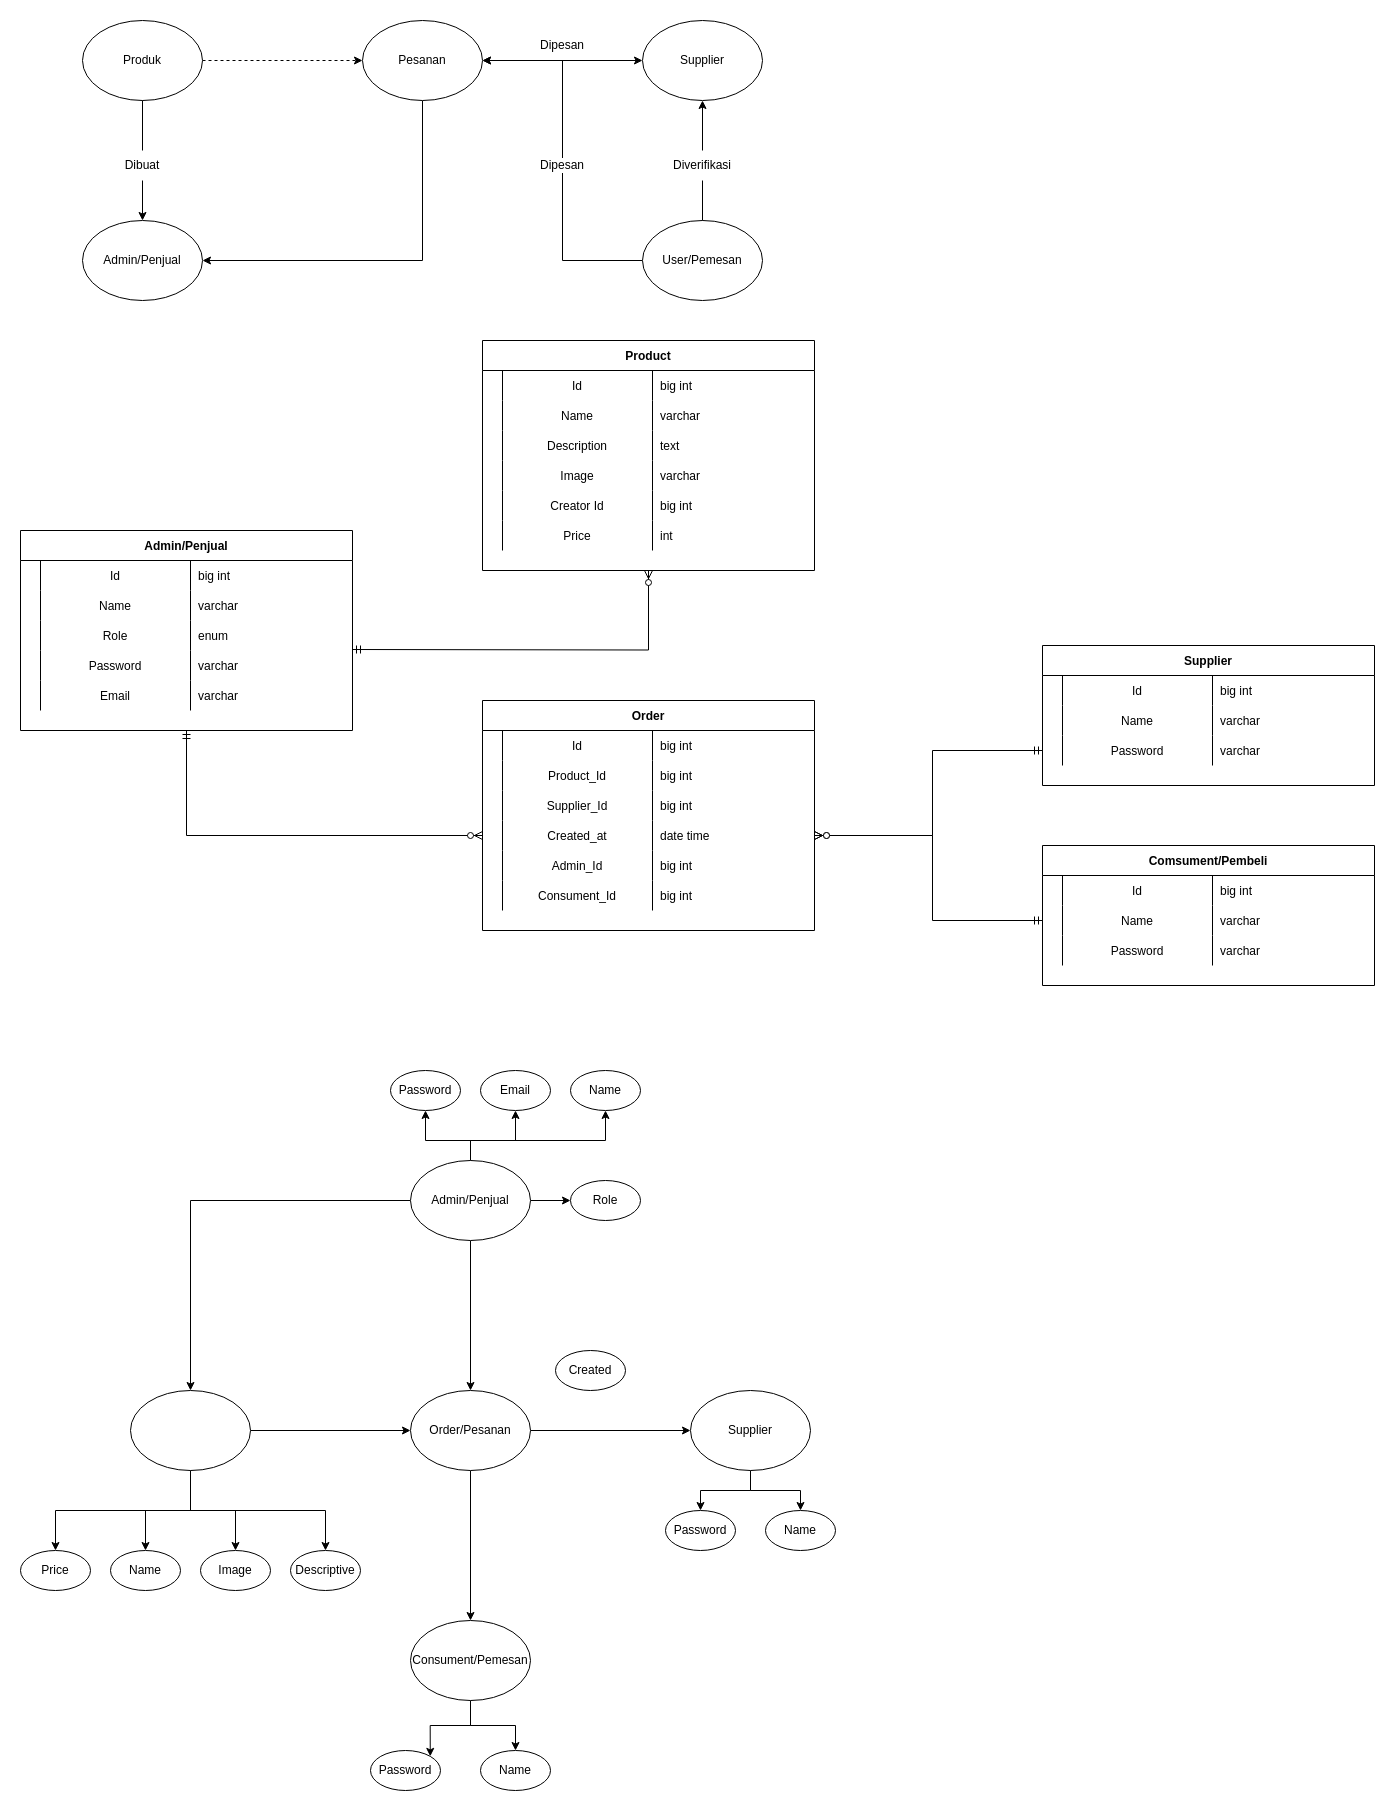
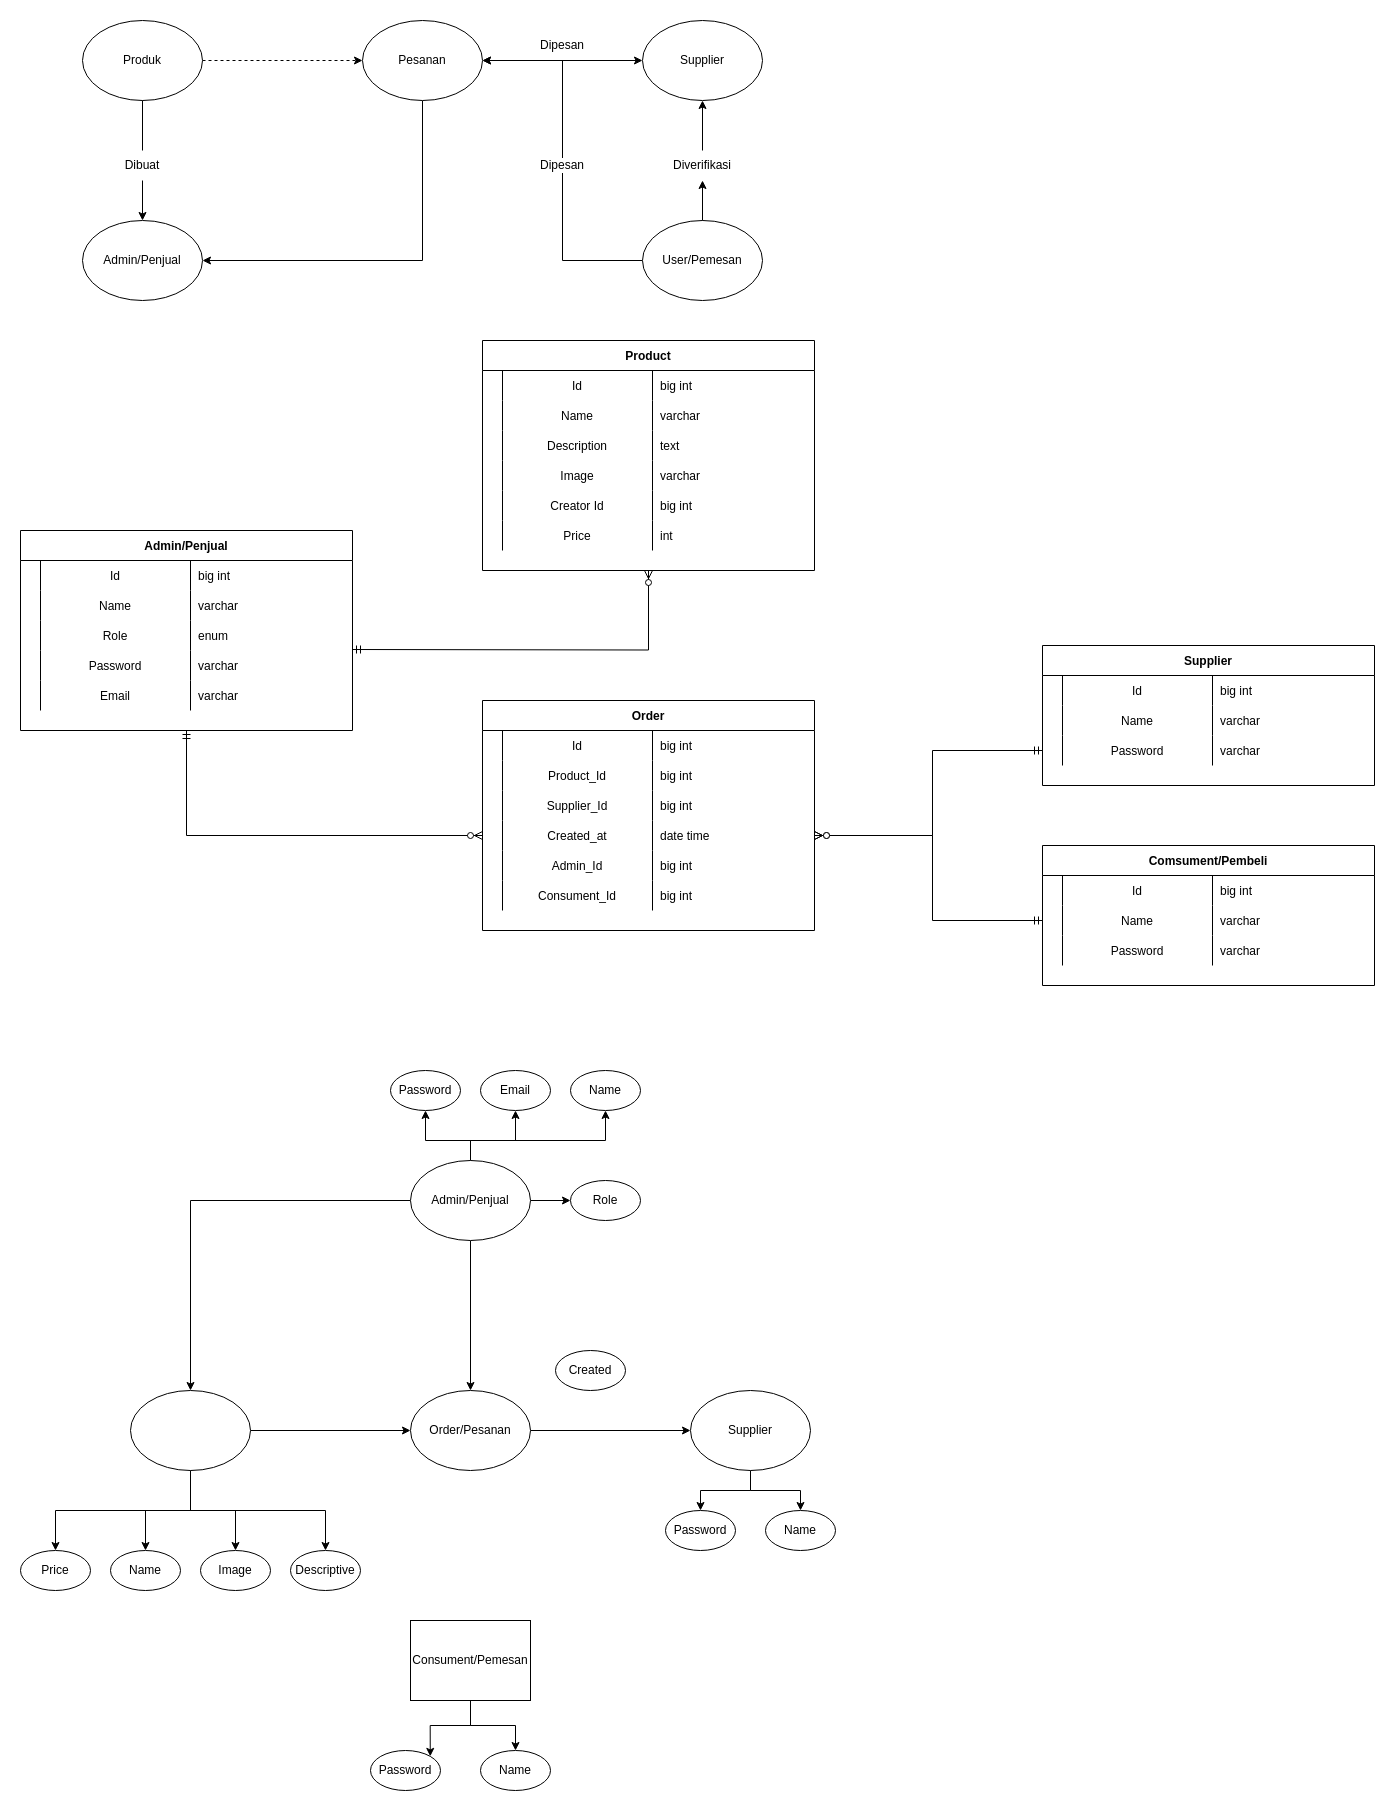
- <mxCell id="17" value="" style="edgeStyle=orthogonalEdgeStyle;rounded=0;orthogonalLoop=1;jettySize=auto;html=1;endArrow=none;" edge="1" parent="1" source="10" target="16"><mxGeometry relative="1" as="geometry"><mxPoint x="702" y="100" as="targetPoint" /><mxPoint x="702" y="220" as="sourcePoint" /></mxGeometry></mxCell>
+ <mxCell id="17" value="" style="edgeStyle=orthogonalEdgeStyle;rounded=0;orthogonalLoop=1;jettySize=auto;html=1;endArrow=classic;" edge="1" parent="1" source="10" target="16"><mxGeometry relative="1" as="geometry"><mxPoint x="702" y="100" as="targetPoint" /><mxPoint x="702" y="220" as="sourcePoint" /></mxGeometry></mxCell>
- <mxCell id="21" style="edgeStyle=orthogonalEdgeStyle;rounded=0;orthogonalLoop=1;jettySize=auto;html=1;" edge="1" parent="1" source="22" target="32"><mxGeometry relative="1" as="geometry" /></mxCell>
- <mxCell id="32" value="Consument/Pemesan" style="ellipse;whiteSpace=wrap;html=1;labelBackgroundColor=default;" vertex="1" parent="1"><mxGeometry x="410" y="1620" width="120" height="80" as="geometry" /></mxCell>
+ <mxCell id="32" value="Consument/Pemesan" style="whiteSpace=wrap;html=1;labelBackgroundColor=default;rounded=0;" vertex="1" parent="1"><mxGeometry x="410" y="1620" width="120" height="80" as="geometry" /></mxCell>
